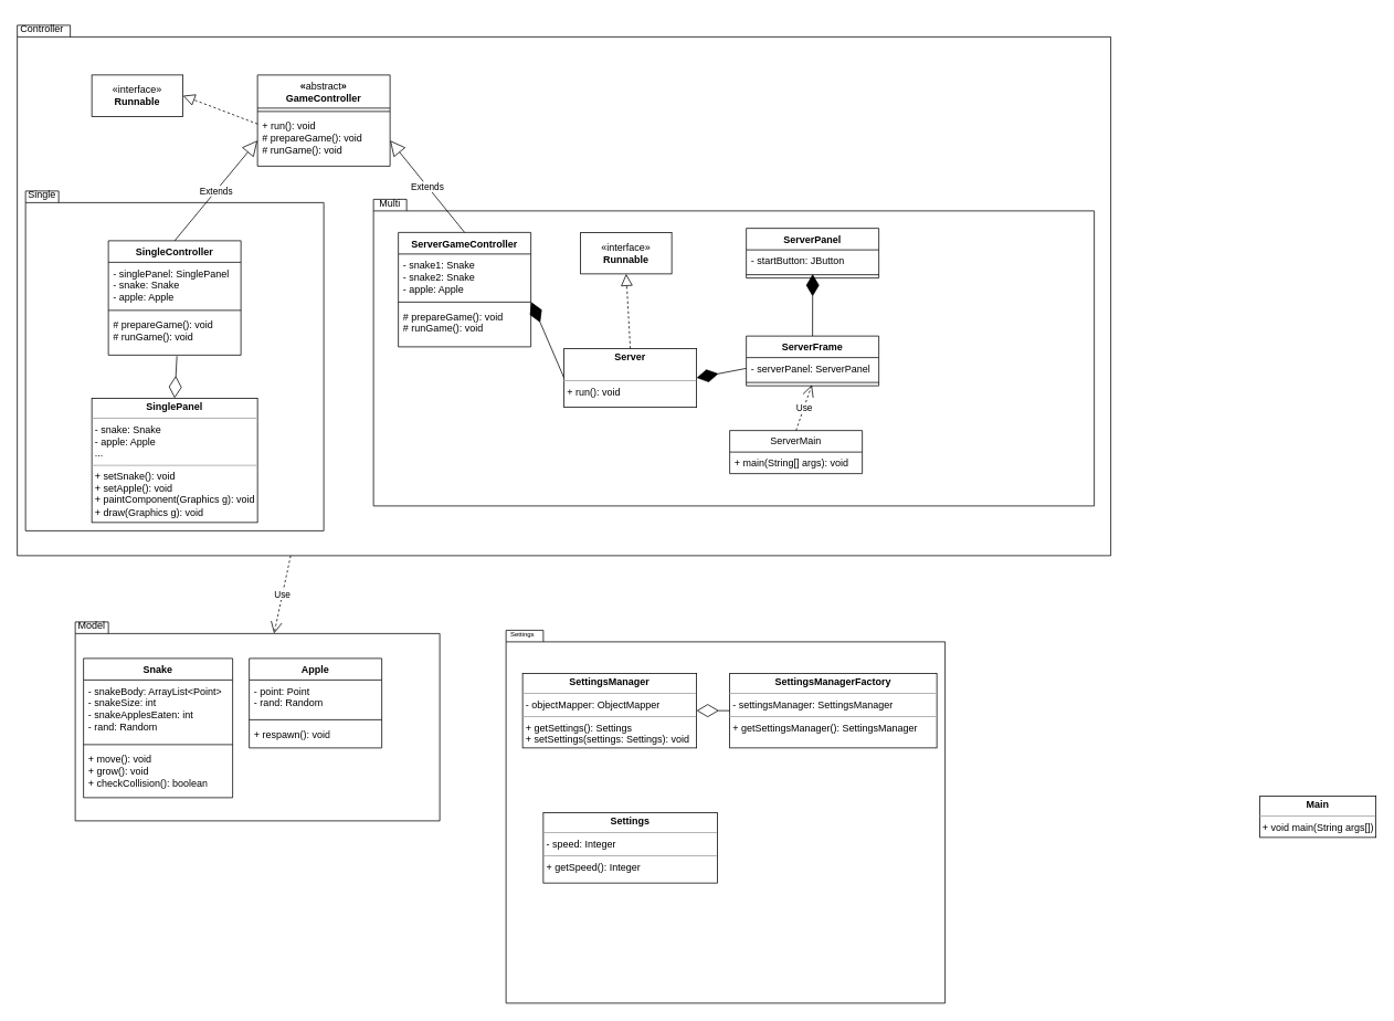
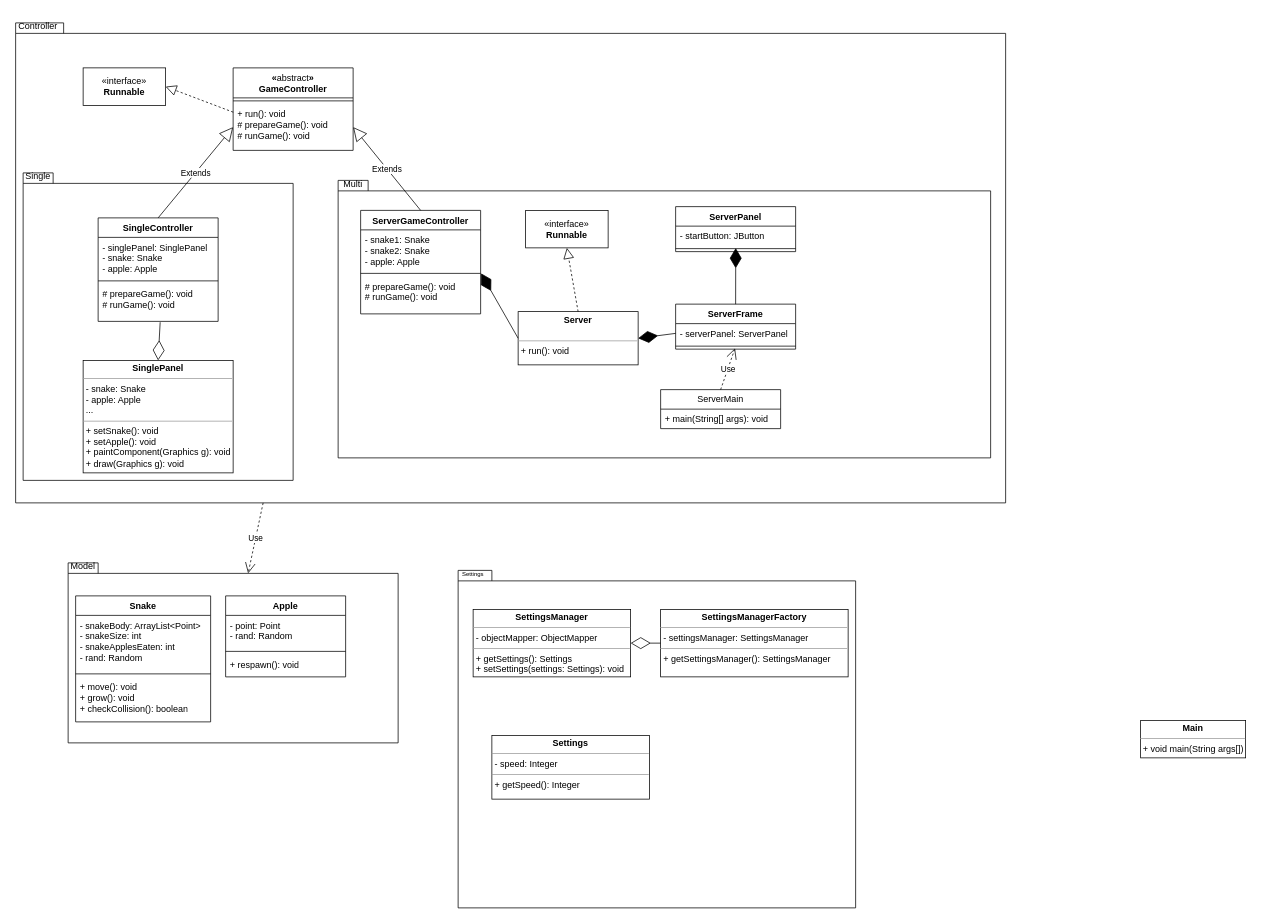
- <mxCell id="36" value="&lt;p style=&quot;margin:0px;margin-top:4px;text-align:center;&quot;&gt;&lt;b&gt;Server&lt;/b&gt;&lt;/p&gt;&lt;p style=&quot;margin:0px;margin-left:4px;&quot;&gt;&lt;br&gt;&lt;/p&gt;&lt;hr size=&quot;1&quot;&gt;&lt;p style=&quot;margin:0px;margin-left:4px;&quot;&gt;+ run(): void&lt;/p&gt;" style="verticalAlign=top;align=left;overflow=fill;fontSize=12;fontFamily=Helvetica;html=1;whiteSpace=wrap;" vertex="1" parent="1"><mxGeometry x="680" y="420" width="160" height="71" as="geometry" /></mxCell>
+ <mxCell id="36" value="&lt;p style=&quot;margin:0px;margin-top:4px;text-align:center;&quot;&gt;&lt;b&gt;Server&lt;/b&gt;&lt;/p&gt;&lt;p style=&quot;margin:0px;margin-left:4px;&quot;&gt;&lt;br&gt;&lt;/p&gt;&lt;hr size=&quot;1&quot;&gt;&lt;p style=&quot;margin:0px;margin-left:4px;&quot;&gt;+ run(): void&lt;/p&gt;" style="verticalAlign=top;align=left;overflow=fill;fontSize=12;fontFamily=Helvetica;html=1;whiteSpace=wrap;" vertex="1" parent="1"><mxGeometry x="690" y="415" width="160" height="71" as="geometry" /></mxCell>
